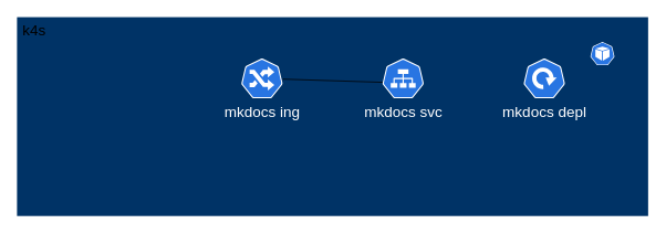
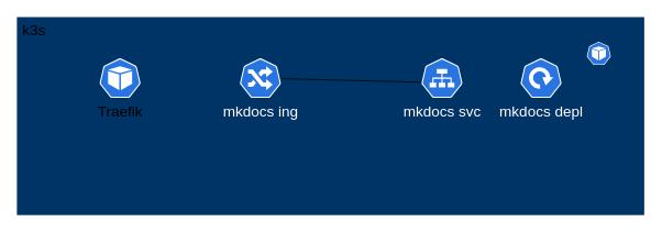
- <mxCell id="2" value="&amp;nbsp;k4s" style="rounded=0;whiteSpace=wrap;html=1;fontSize=18;fillColor=#003366;strokeColor=none;labelPosition=center;verticalLabelPosition=middle;align=left;verticalAlign=top;" parent="1" vertex="1"><mxGeometry x="20" y="20" width="760" height="240" as="geometry" /></mxCell>
+ <mxCell id="2" value="&amp;nbsp;k3s" style="rounded=0;whiteSpace=wrap;html=1;fontSize=18;fillColor=#003366;strokeColor=none;labelPosition=center;verticalLabelPosition=middle;align=left;verticalAlign=top;" parent="1" vertex="1"><mxGeometry x="20" y="20" width="760" height="240" as="geometry" /></mxCell>
+ <mxCell id="8" value="Traefik" style="sketch=0;html=1;dashed=0;whitespace=wrap;fillColor=#2875E2;strokeColor=#ffffff;points=[[0.005,0.63,0],[0.1,0.2,0],[0.9,0.2,0],[0.5,0,0],[0.995,0.63,0],[0.72,0.99,0],[0.5,1,0],[0.28,0.99,0]];verticalLabelPosition=bottom;align=center;verticalAlign=top;shape=mxgraph.kubernetes.icon;prIcon=pod;fontSize=18;" vertex="1" parent="1"><mxGeometry x="120" y="70" width="50" height="48" as="geometry" /></mxCell>
- <mxCell id="6" value="mkdocs svc" style="sketch=0;html=1;dashed=0;whitespace=wrap;fillColor=#2875E2;strokeColor=#ffffff;points=[[0.005,0.63,0],[0.1,0.2,0],[0.9,0.2,0],[0.5,0,0],[0.995,0.63,0],[0.72,0.99,0],[0.5,1,0],[0.28,0.99,0]];verticalLabelPosition=bottom;align=center;verticalAlign=top;shape=mxgraph.kubernetes.icon;prIcon=svc;fontSize=18;fontColor=#FFFFFF;" parent="1" vertex="1"><mxGeometry x="460" y="70" width="50" height="48" as="geometry" /></mxCell>
+ <mxCell id="6" value="mkdocs svc" style="sketch=0;html=1;dashed=0;whitespace=wrap;fillColor=#2875E2;strokeColor=#ffffff;points=[[0.005,0.63,0],[0.1,0.2,0],[0.9,0.2,0],[0.5,0,0],[0.995,0.63,0],[0.72,0.99,0],[0.5,1,0],[0.28,0.99,0]];verticalLabelPosition=bottom;align=center;verticalAlign=top;shape=mxgraph.kubernetes.icon;prIcon=svc;fontSize=18;fontColor=#FFFFFF;" parent="1" vertex="1"><mxGeometry x="510" y="70" width="50" height="48" as="geometry" /></mxCell>
